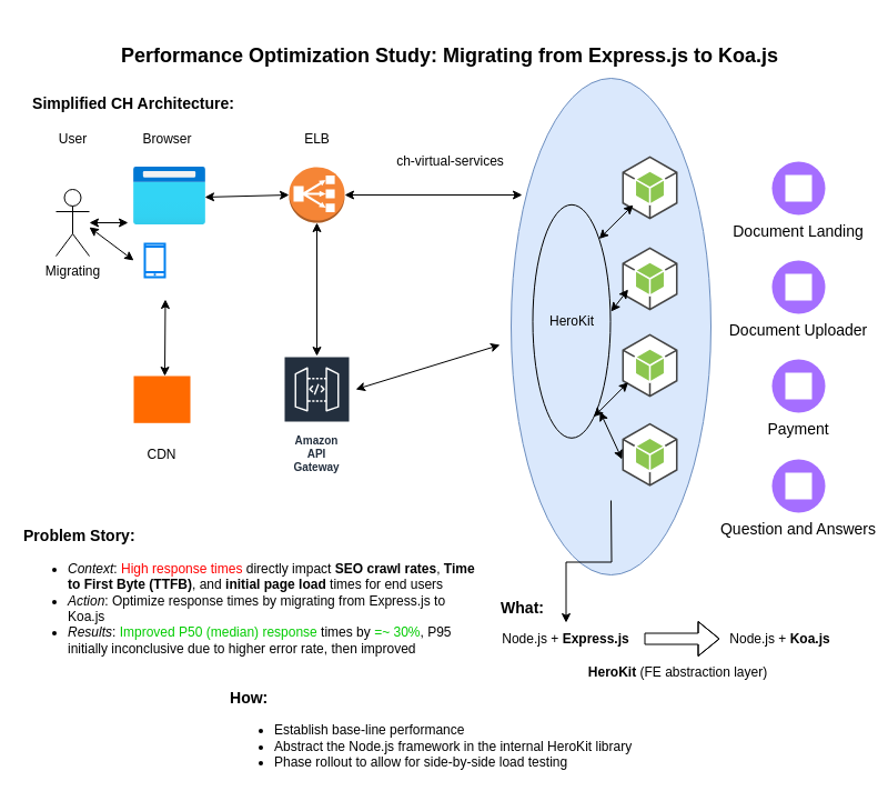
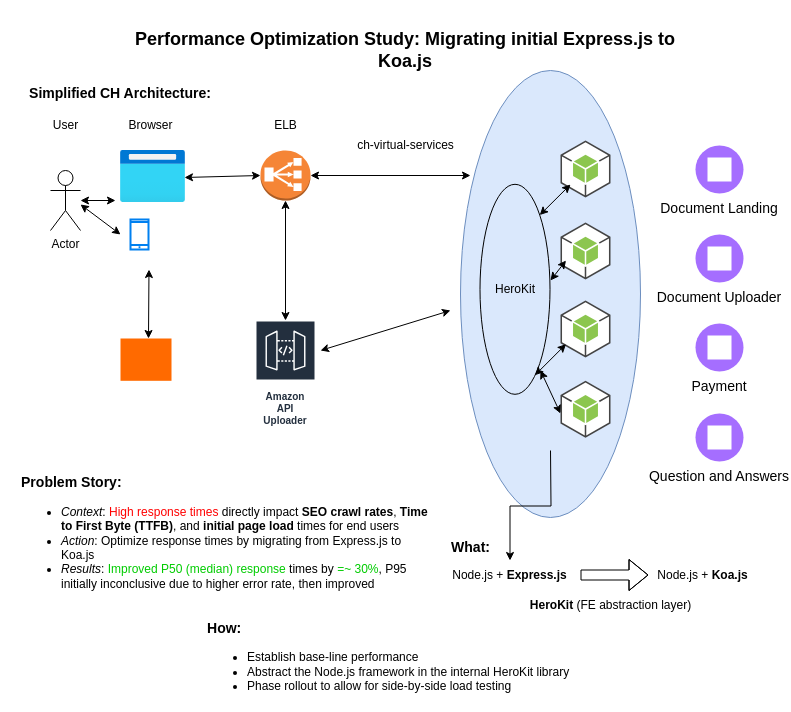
- <mxCell id="36" value="&lt;h2&gt;Performance Optimization Study: Migrating from Express.js to Koa.js&lt;/h2&gt;" style="text;html=1;align=center;verticalAlign=middle;whiteSpace=wrap;rounded=0;" vertex="1" parent="1"><mxGeometry x="105" y="20" width="600" height="60" as="geometry" /></mxCell>
+ <mxCell id="36" value="&lt;h2&gt;Performance Optimization Study: Migrating initial Express.js to Koa.js&lt;/h2&gt;" style="text;html=1;align=center;verticalAlign=middle;whiteSpace=wrap;rounded=0;" vertex="1" parent="1"><mxGeometry x="105" y="20" width="600" height="60" as="geometry" /></mxCell>
- <mxCell id="3" value="Migrating" style="shape=umlActor;verticalLabelPosition=bottom;verticalAlign=top;html=1;outlineConnect=0;" vertex="1" parent="1"><mxGeometry x="50" y="170" width="30" height="60" as="geometry" /></mxCell>
+ <mxCell id="3" value="Actor" style="shape=umlActor;verticalLabelPosition=bottom;verticalAlign=top;html=1;outlineConnect=0;" vertex="1" parent="1"><mxGeometry x="50" y="170" width="30" height="60" as="geometry" /></mxCell>
- <mxCell id="11" value="CDN" style="text;html=1;align=center;verticalAlign=middle;resizable=0;points=[];autosize=1;strokeColor=none;fillColor=none;" vertex="1" parent="1"><mxGeometry x="120" y="393.8" width="50" height="30" as="geometry" /></mxCell>
- <mxCell id="12" value="Amazon API Gateway" style="sketch=0;outlineConnect=0;fontColor=#232F3E;gradientColor=none;strokeColor=#ffffff;fillColor=#232F3E;dashed=0;verticalLabelPosition=middle;verticalAlign=bottom;align=center;html=1;whiteSpace=wrap;fontSize=10;fontStyle=1;spacing=3;shape=mxgraph.aws4.productIcon;prIcon=mxgraph.aws4.api_gateway;" vertex="1" parent="1"><mxGeometry x="255" y="320" width="60" height="110" as="geometry" /></mxCell>
+ <mxCell id="12" value="Amazon API Uploader" style="sketch=0;outlineConnect=0;fontColor=#232F3E;gradientColor=none;strokeColor=#ffffff;fillColor=#232F3E;dashed=0;verticalLabelPosition=middle;verticalAlign=bottom;align=center;html=1;whiteSpace=wrap;fontSize=10;fontStyle=1;spacing=3;shape=mxgraph.aws4.productIcon;prIcon=mxgraph.aws4.api_gateway;" vertex="1" parent="1"><mxGeometry x="255" y="320" width="60" height="110" as="geometry" /></mxCell>
